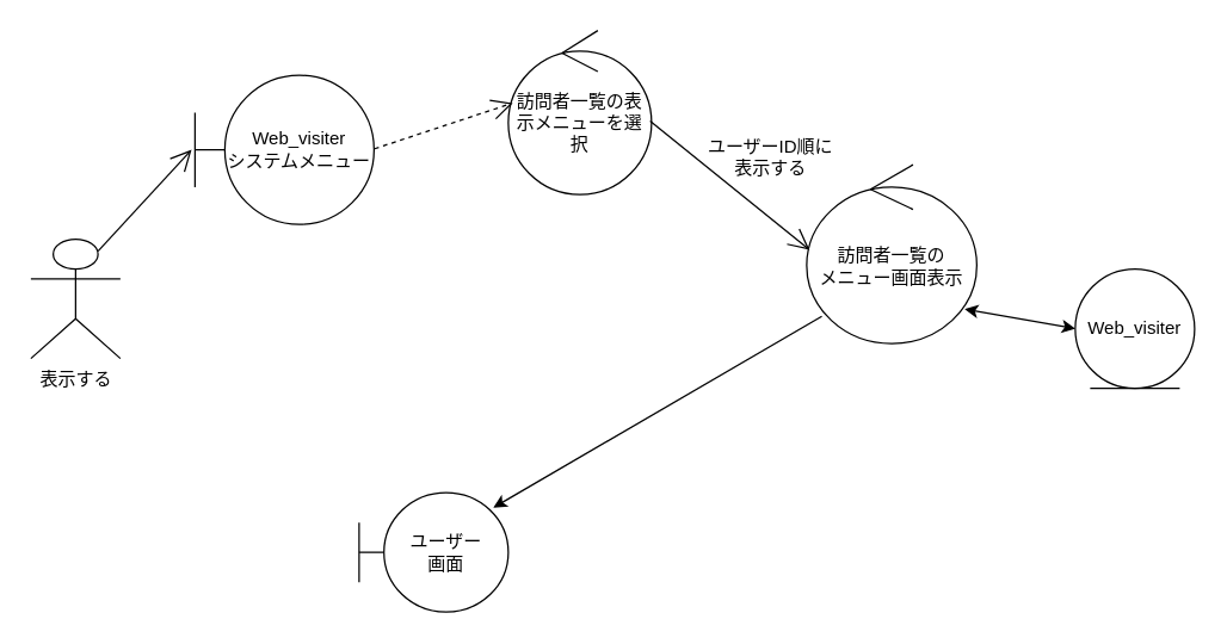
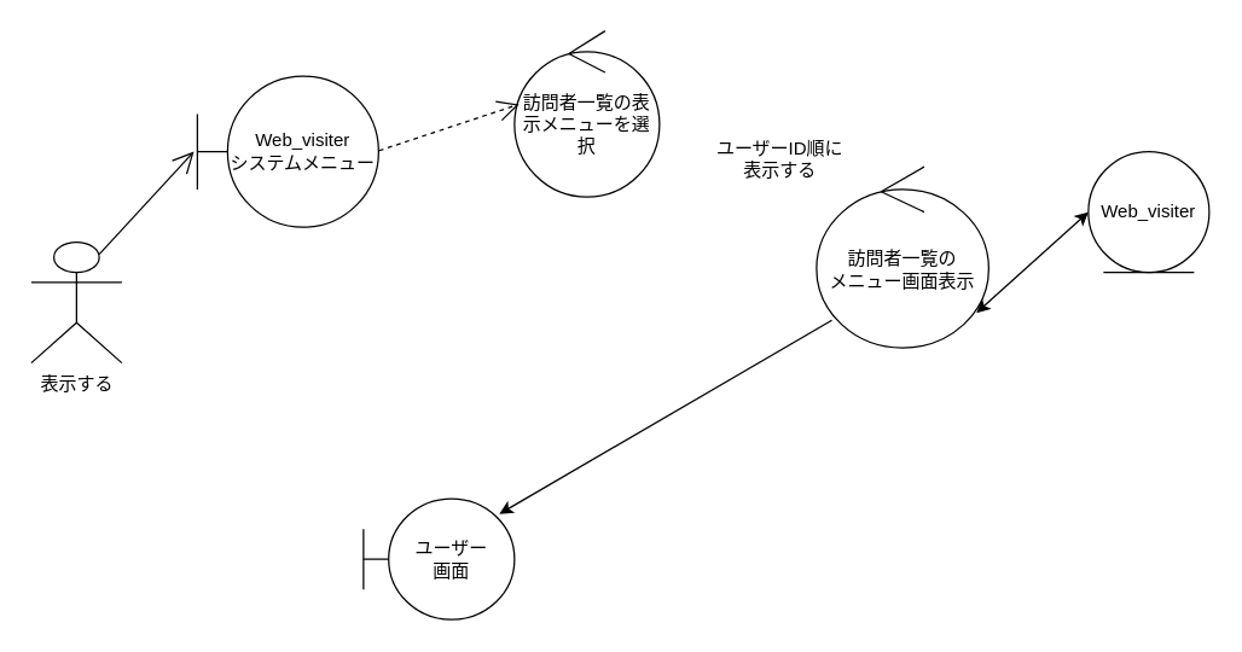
- <mxCell id="8" value="" style="endArrow=open;endFill=1;endSize=12;html=1;rounded=0;entryX=0.017;entryY=0.476;entryDx=0;entryDy=0;entryPerimeter=0;exitX=0.99;exitY=0.552;exitDx=0;exitDy=0;exitPerimeter=0;" edge="1" parent="1" source="6" target="5"><mxGeometry width="160" relative="1" as="geometry"><mxPoint x="270" y="180" as="sourcePoint" /><mxPoint x="530.96" y="170" as="targetPoint" /></mxGeometry></mxCell>
- <mxCell id="7" value="Web_visiter" style="ellipse;shape=umlEntity;whiteSpace=wrap;html=1;" vertex="1" parent="1"><mxGeometry x="720" y="180" width="80" height="80" as="geometry" /></mxCell>
+ <mxCell id="7" value="Web_visiter" style="ellipse;shape=umlEntity;whiteSpace=wrap;html=1;" vertex="1" parent="1"><mxGeometry x="720" y="100" width="80" height="80" as="geometry" /></mxCell>
